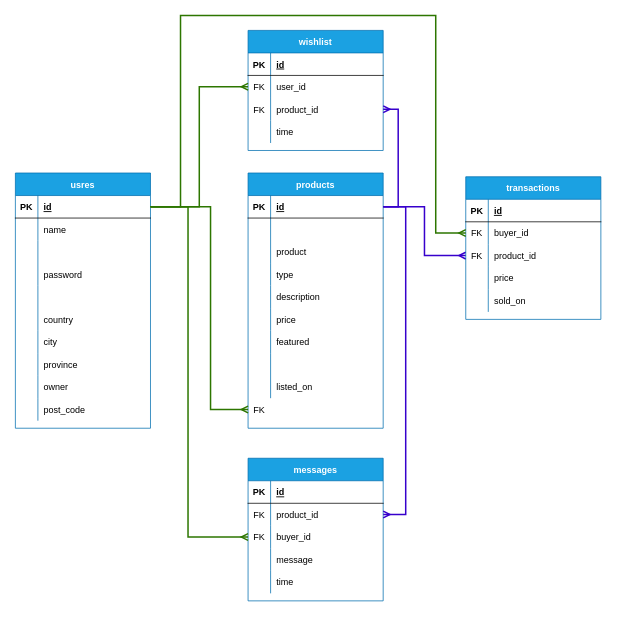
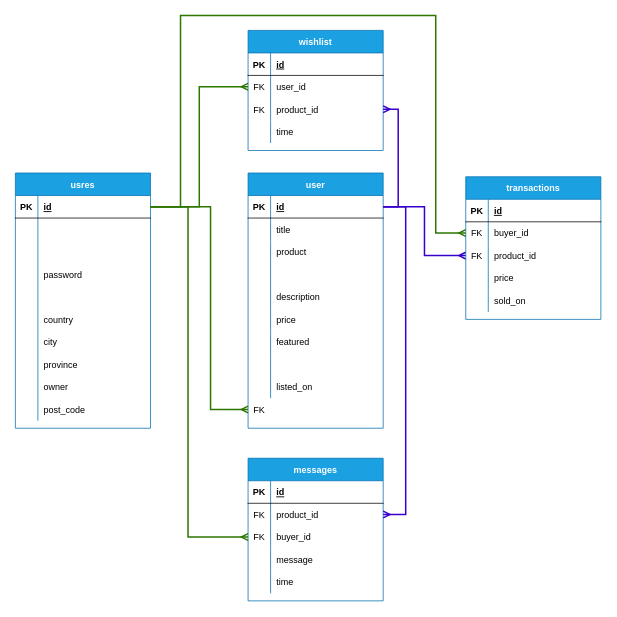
- <mxCell id="32" value="products" style="shape=table;startSize=30;container=1;collapsible=1;childLayout=tableLayout;fixedRows=1;rowLines=0;fontStyle=1;align=center;resizeLast=1;fillColor=#1ba1e2;fontColor=#ffffff;strokeColor=#006EAF;" vertex="1" parent="1"><mxGeometry x="330" y="230" width="180" height="340" as="geometry" /></mxCell>
+ <mxCell id="32" value="user" style="shape=table;startSize=30;container=1;collapsible=1;childLayout=tableLayout;fixedRows=1;rowLines=0;fontStyle=1;align=center;resizeLast=1;fillColor=#1ba1e2;fontColor=#ffffff;strokeColor=#006EAF;" vertex="1" parent="1"><mxGeometry x="330" y="230" width="180" height="340" as="geometry" /></mxCell>
- <mxCell id="9" value="name" style="shape=partialRectangle;connectable=0;fillColor=none;top=0;left=0;bottom=0;right=0;align=left;spacingLeft=6;overflow=hidden;" vertex="1" parent="7"><mxGeometry x="30" width="150" height="30" as="geometry"><mxRectangle width="150" height="30" as="alternateBounds" /></mxGeometry></mxCell>
+ <mxCell id="38" value="title" style="shape=partialRectangle;connectable=0;fillColor=none;top=0;left=0;bottom=0;right=0;align=left;spacingLeft=6;overflow=hidden;" vertex="1" parent="36"><mxGeometry x="30" width="150" height="30" as="geometry"><mxRectangle width="150" height="30" as="alternateBounds" /></mxGeometry></mxCell>
- <mxCell id="44" value="type" style="shape=partialRectangle;connectable=0;fillColor=none;top=0;left=0;bottom=0;right=0;align=left;spacingLeft=6;overflow=hidden;" vertex="1" parent="42"><mxGeometry x="30" width="150" height="30" as="geometry"><mxRectangle width="150" height="30" as="alternateBounds" /></mxGeometry></mxCell>
